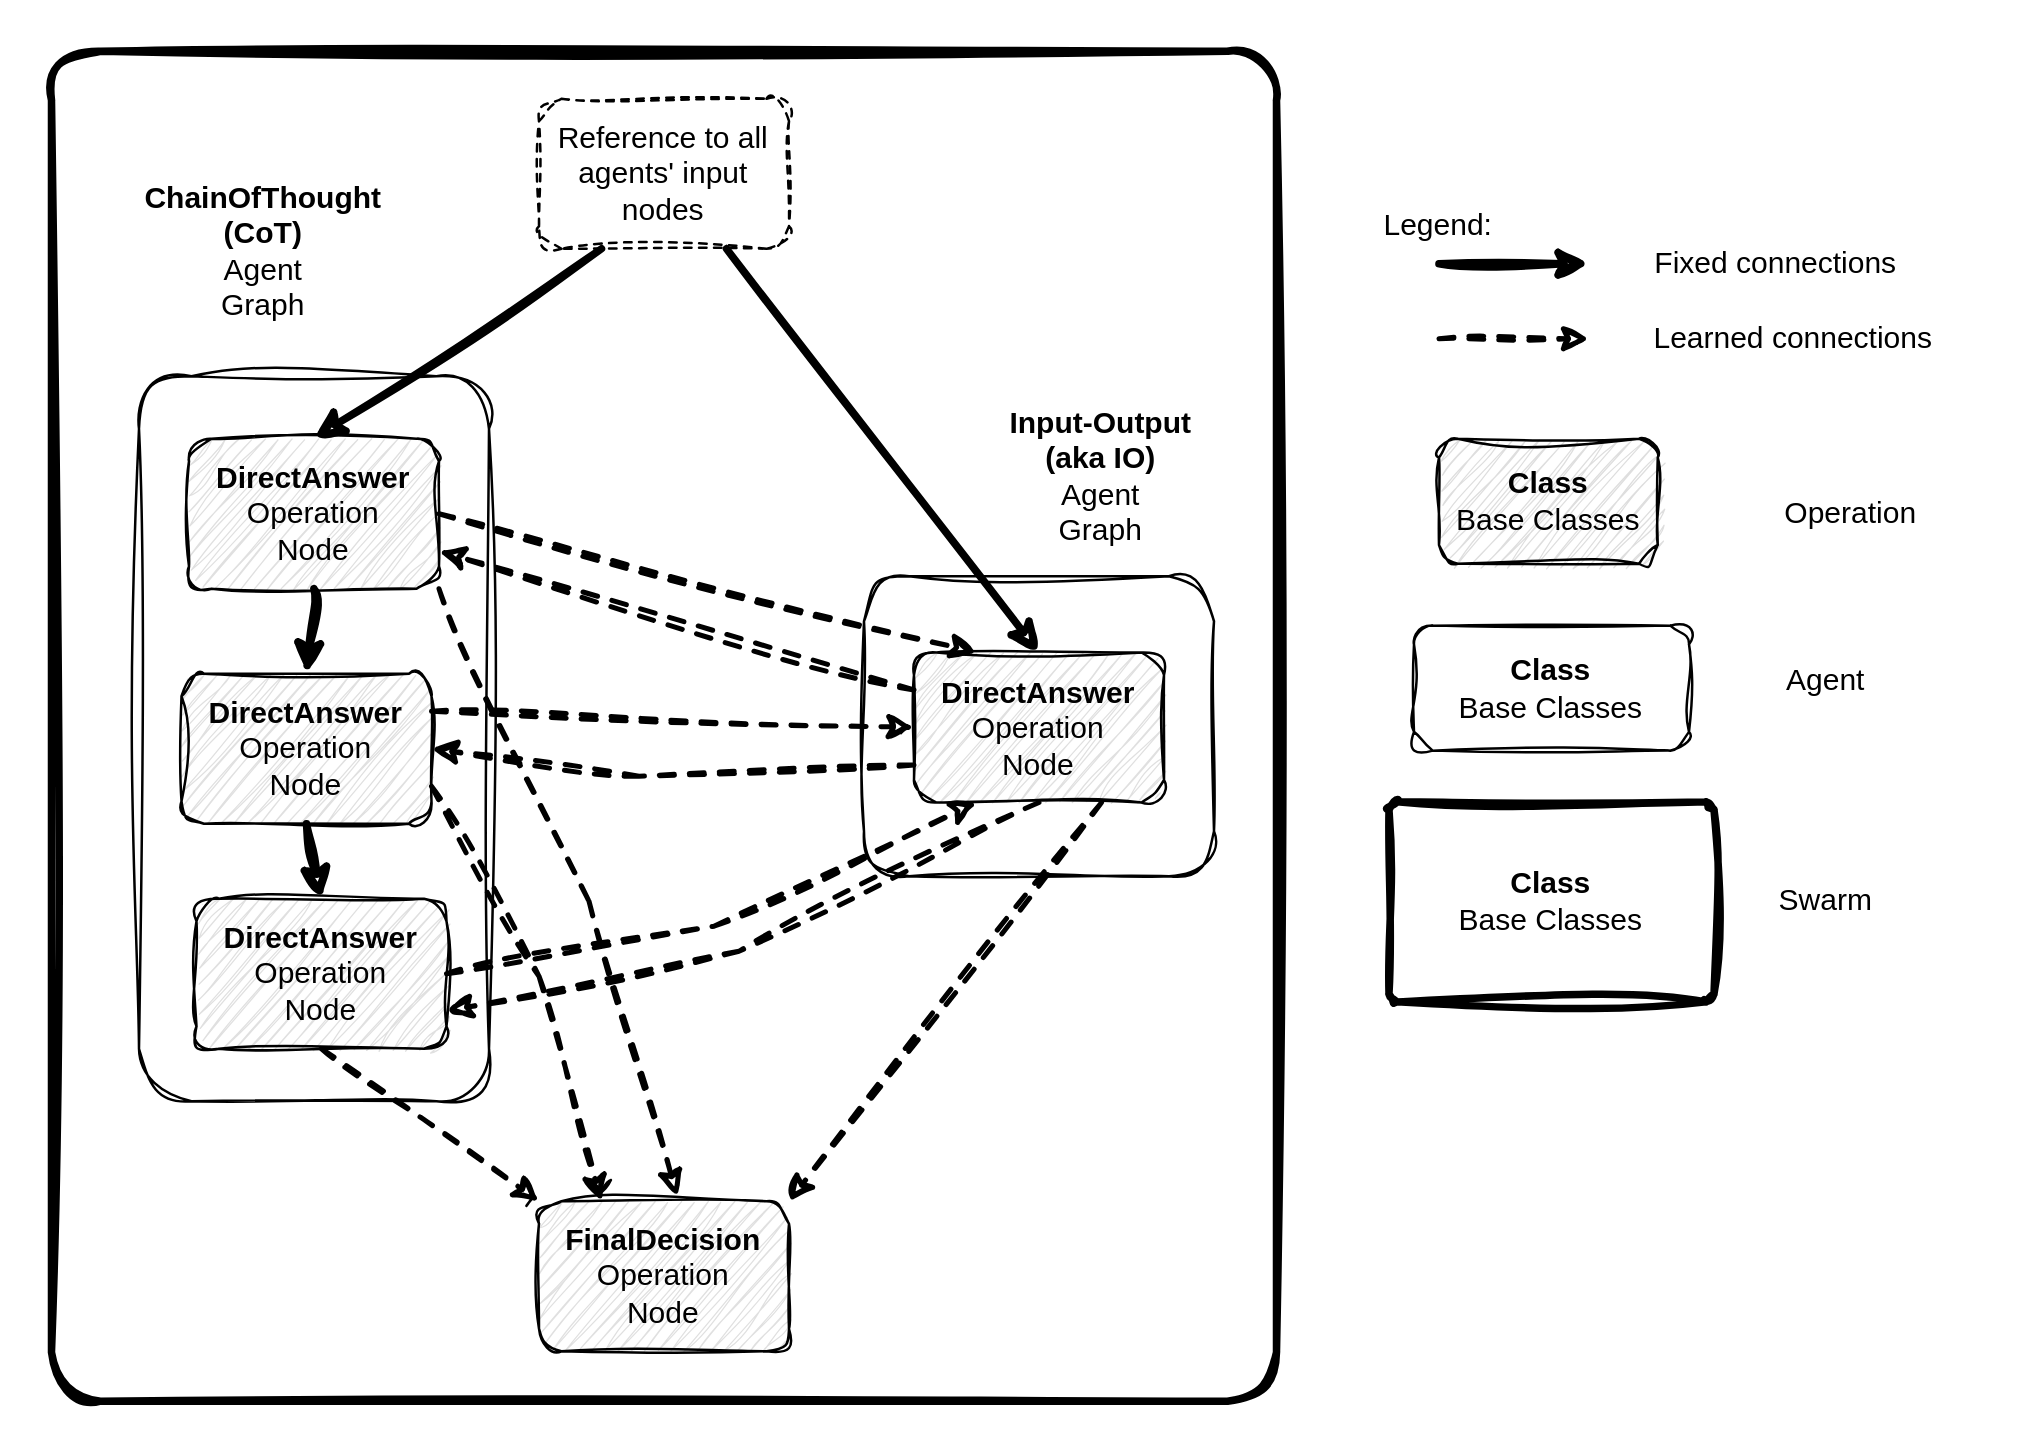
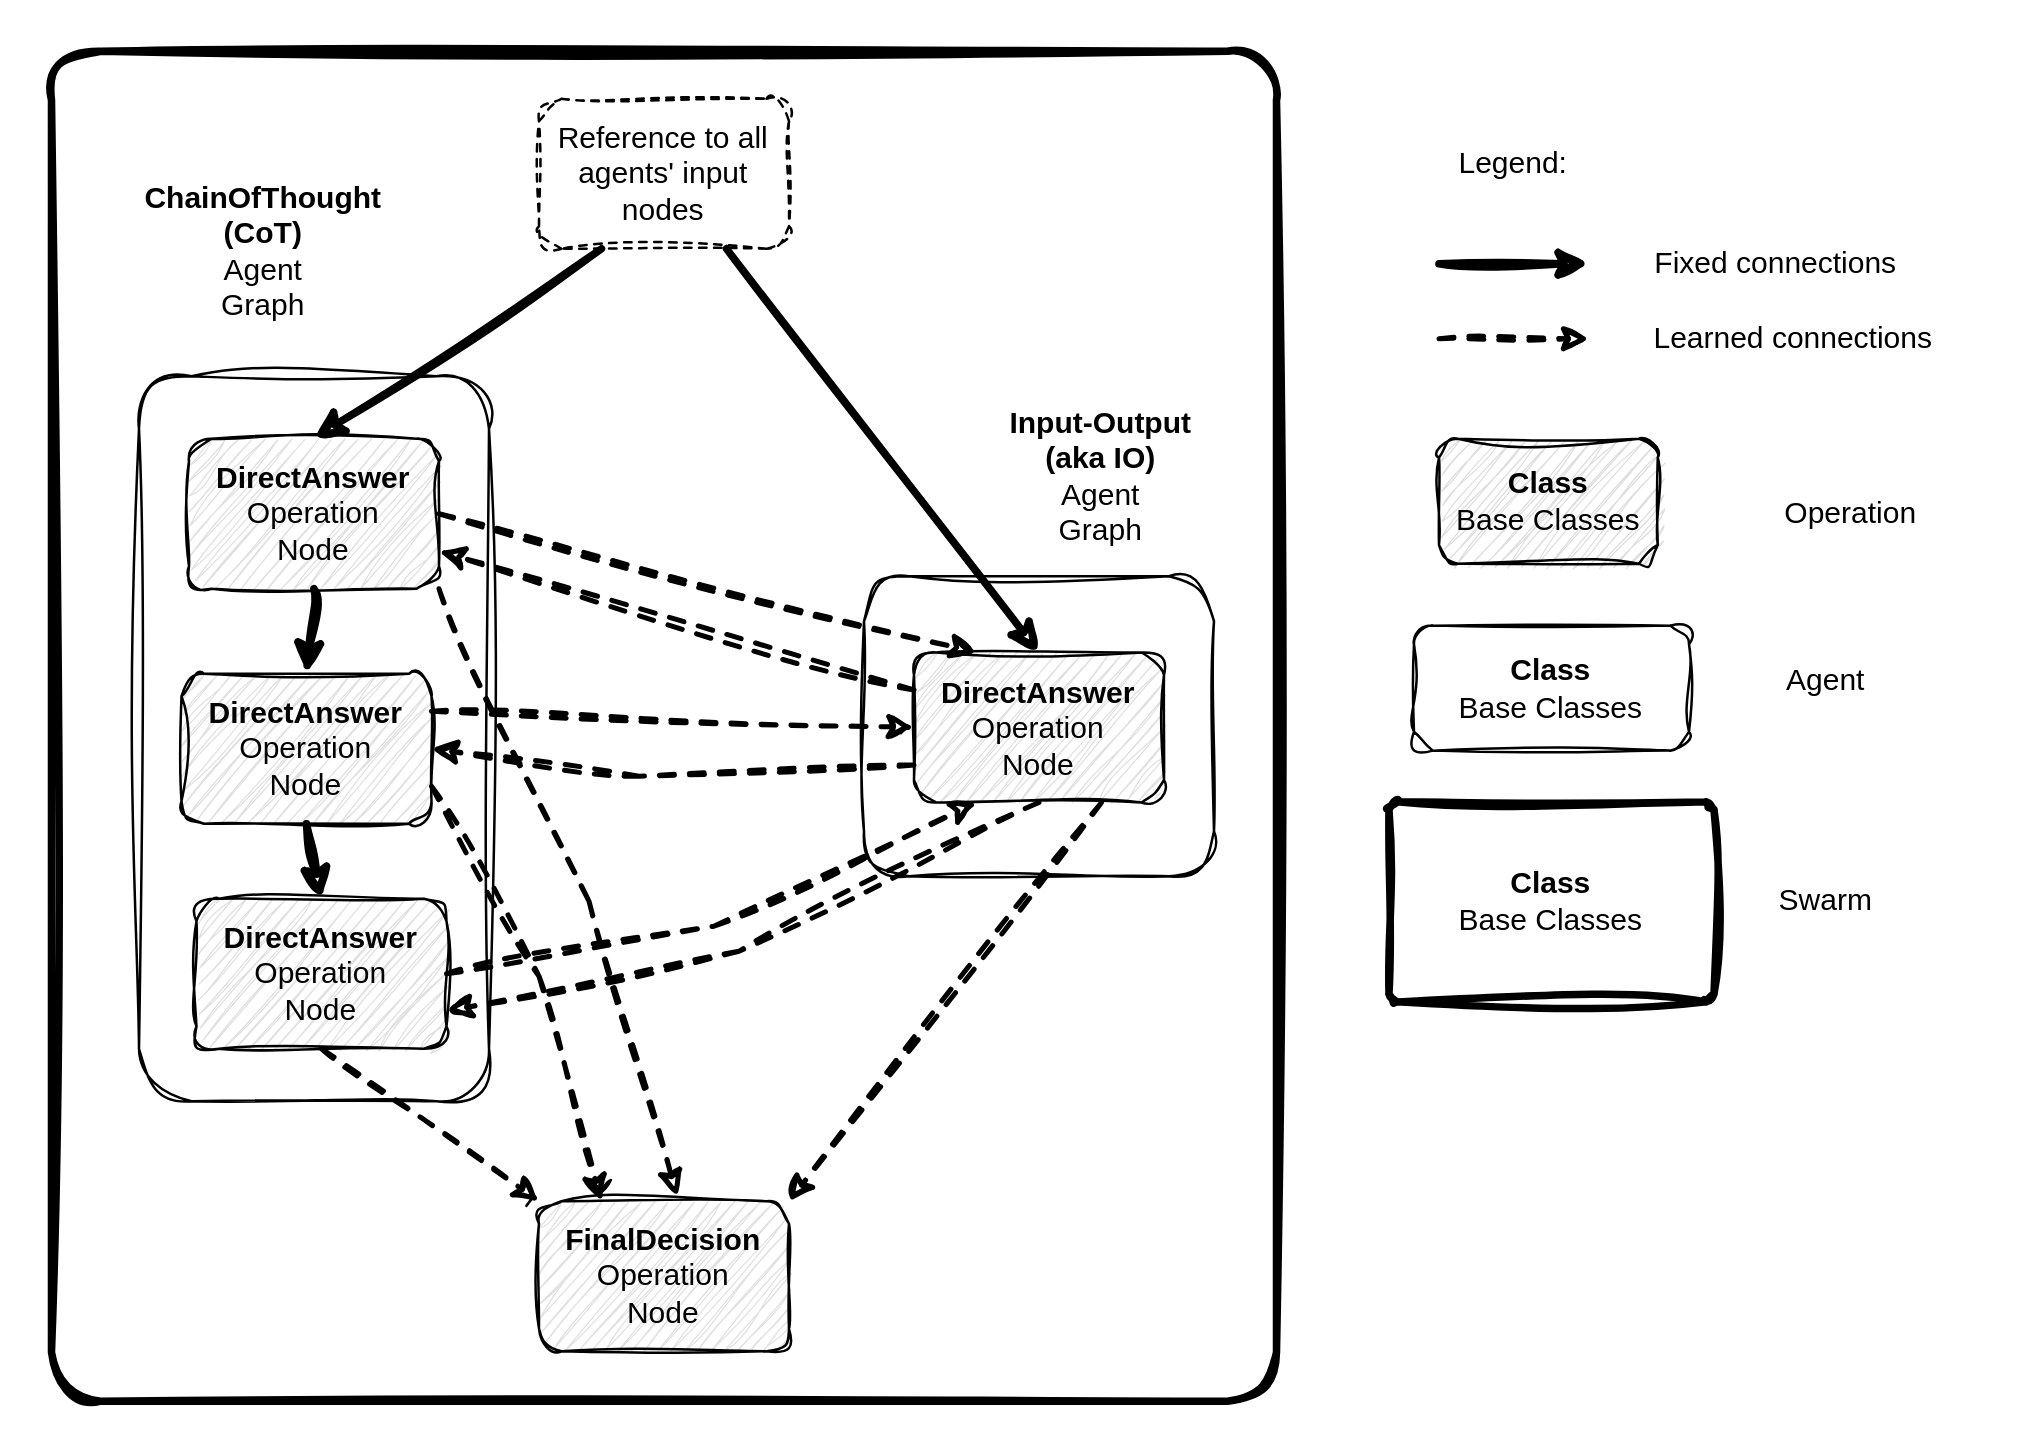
- <mxCell id="17" value="Legend:" style="text;html=1;strokeColor=none;fillColor=none;align=center;verticalAlign=middle;whiteSpace=wrap;rounded=0;" parent="1" vertex="1"><mxGeometry x="545" y="75" width="60" height="30" as="geometry" /></mxCell>
+ <mxCell id="17" value="Legend:" style="text;html=1;strokeColor=none;fillColor=none;align=center;verticalAlign=middle;whiteSpace=wrap;rounded=0;" parent="1" vertex="1"><mxGeometry x="575" y="50" width="60" height="30" as="geometry" /></mxCell>
